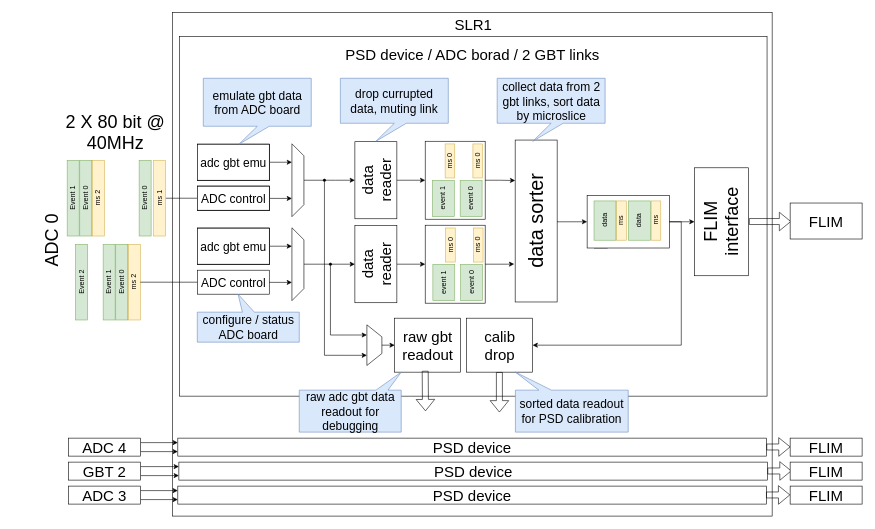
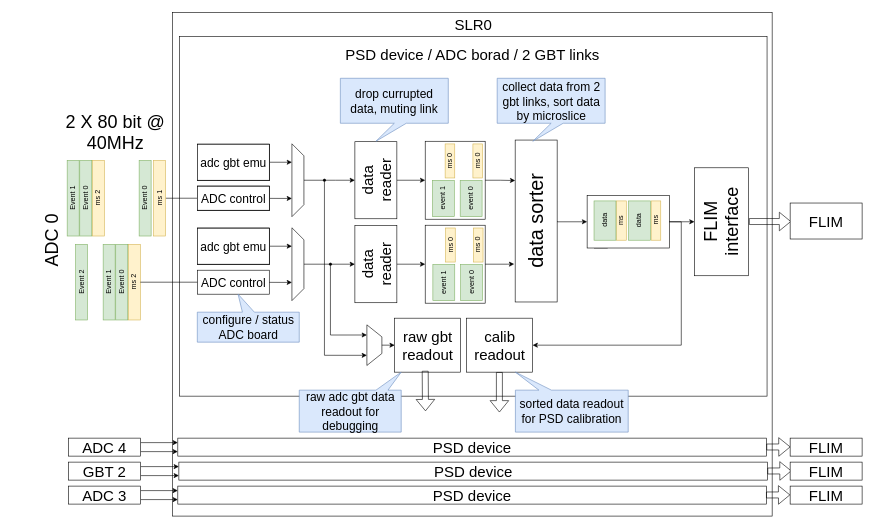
- <mxCell id="110" value="SLR1" style="text;html=1;strokeColor=none;fillColor=none;align=center;verticalAlign=middle;whiteSpace=wrap;rounded=0;fontSize=25;" parent="1" vertex="1"><mxGeometry x="768.5" y="30" width="40" height="20" as="geometry" /></mxCell>
+ <mxCell id="110" value="SLR0" style="text;html=1;strokeColor=none;fillColor=none;align=center;verticalAlign=middle;whiteSpace=wrap;rounded=0;fontSize=25;" parent="1" vertex="1"><mxGeometry x="768.5" y="30" width="40" height="20" as="geometry" /></mxCell>
- <mxCell id="65" value="emulate gbt data from ADC board" style="shape=callout;whiteSpace=wrap;html=1;perimeter=calloutPerimeter;fontSize=20;fillColor=#dae8fc;strokeColor=#6c8ebf;position2=0.33;" parent="1" vertex="1"><mxGeometry x="338.5" y="130" width="180" height="110" as="geometry" /></mxCell>
- <mxCell id="24" value="calib drop" style="rounded=0;whiteSpace=wrap;html=1;fontSize=25;" parent="15" vertex="1"><mxGeometry x="69.13" y="295" width="110" height="90" as="geometry" /></mxCell>
+ <mxCell id="24" value="calib readout" style="rounded=0;whiteSpace=wrap;html=1;fontSize=25;" parent="15" vertex="1"><mxGeometry x="69.13" y="295" width="110" height="90" as="geometry" /></mxCell>
